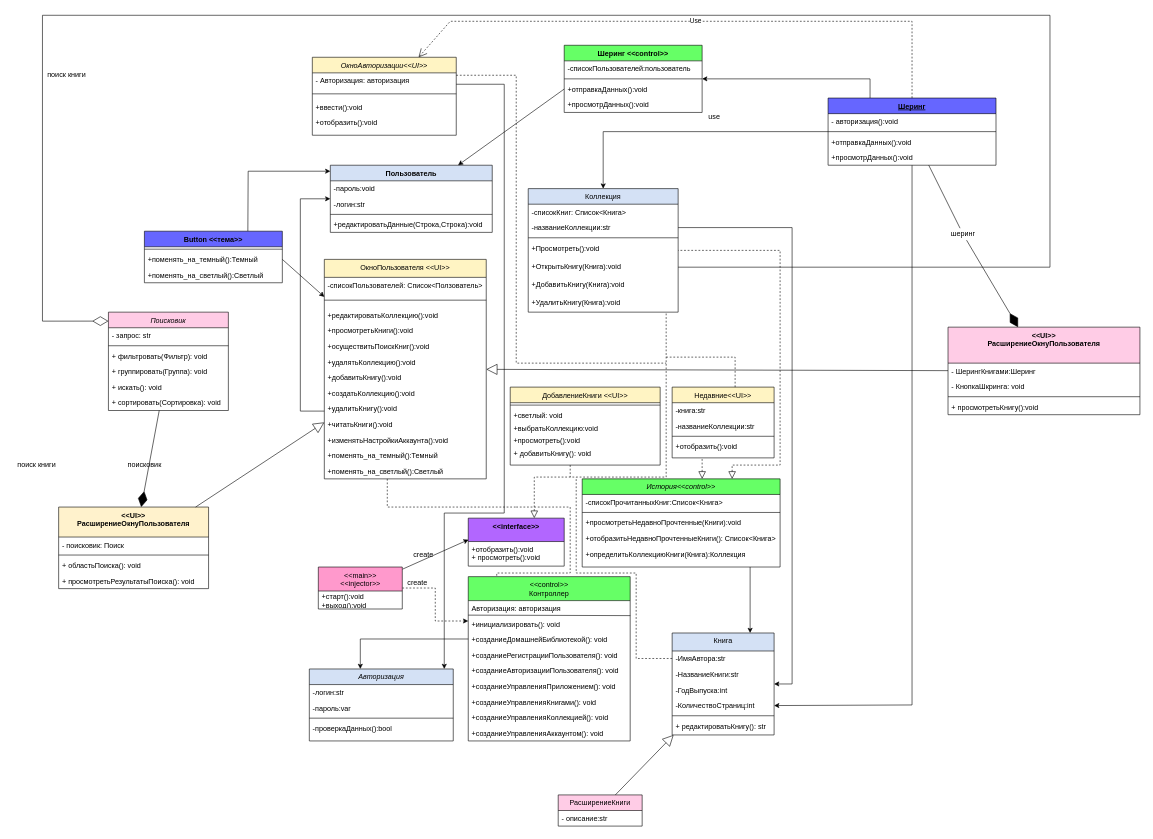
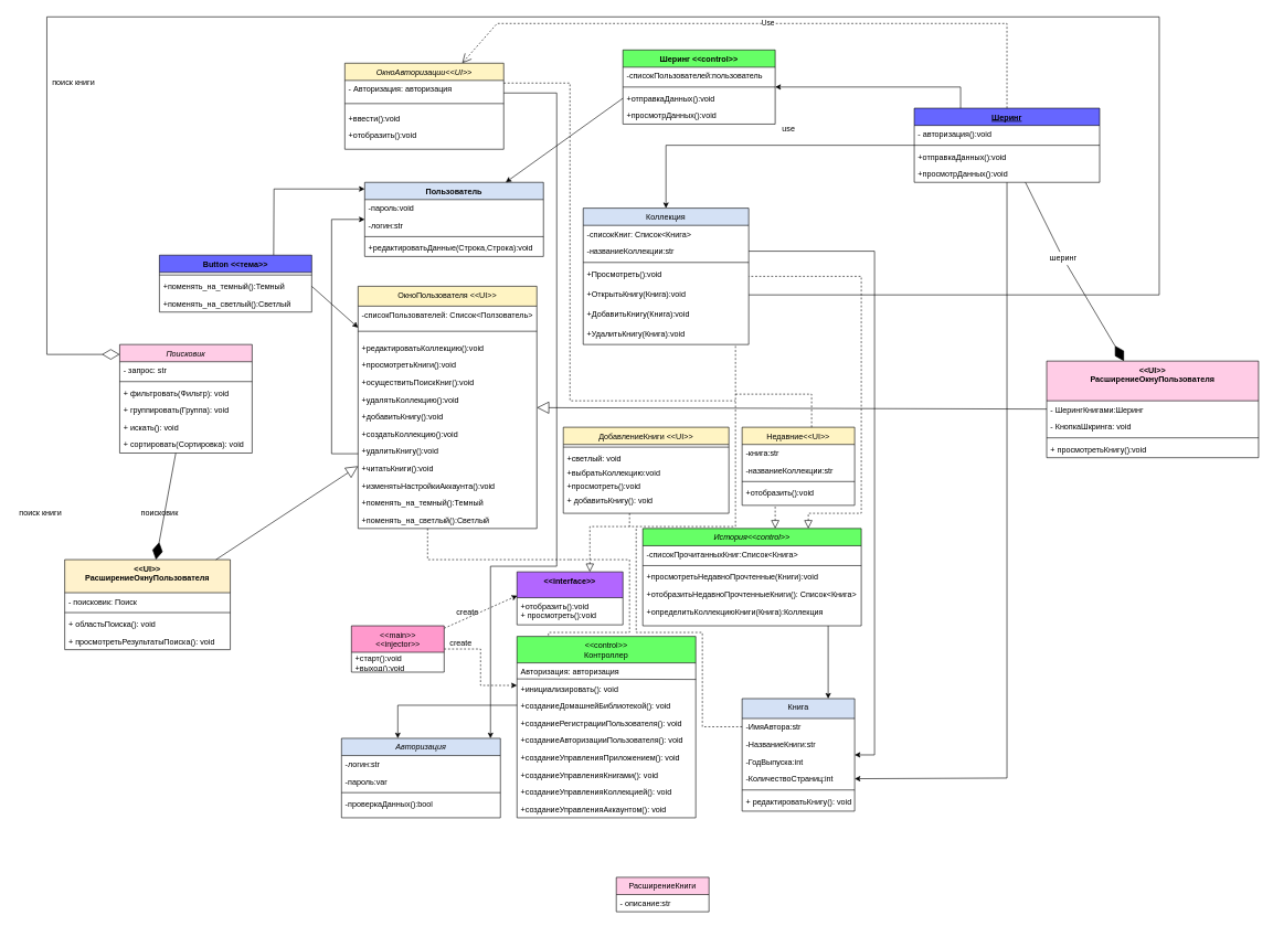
- <mxCell id="2" style="edgeStyle=none;rounded=0;orthogonalLoop=1;jettySize=auto;html=1;dashed=0;entryX=0.003;entryY=-0.076;entryDx=0;entryDy=0;entryPerimeter=0;" parent="1" source="4" target="9" edge="1"><mxGeometry relative="1" as="geometry"><mxPoint x="892.096" y="186" as="targetPoint" /></mxGeometry></mxCell>
+ <mxCell id="2" style="edgeStyle=none;rounded=0;orthogonalLoop=1;jettySize=auto;html=1;dashed=1;entryX=0.003;entryY=-0.076;entryDx=0;entryDy=0;entryPerimeter=0;" parent="1" source="4" target="9" edge="1"><mxGeometry relative="1" as="geometry"><mxPoint x="892.096" y="186" as="targetPoint" /></mxGeometry></mxCell>
- <mxCell id="28" value="+ редактироватьКнигу(): str" style="text;align=left;verticalAlign=top;spacingLeft=4;spacingRight=4;overflow=hidden;rotatable=0;points=[[0,0.5],[1,0.5]];portConstraint=eastwest;rounded=0;shadow=0;html=0;" parent="22" vertex="1"><mxGeometry y="142" width="170" height="22" as="geometry" /></mxCell>
+ <mxCell id="28" value="+ редактироватьКнигу(): void" style="text;align=left;verticalAlign=top;spacingLeft=4;spacingRight=4;overflow=hidden;rotatable=0;points=[[0,0.5],[1,0.5]];portConstraint=eastwest;rounded=0;shadow=0;html=0;" parent="22" vertex="1"><mxGeometry y="142" width="170" height="22" as="geometry" /></mxCell>
- <mxCell id="138" value="" style="endArrow=block;endSize=16;endFill=0;html=1;rounded=0;" parent="1" source="136" target="22" edge="1"><mxGeometry width="160" relative="1" as="geometry"><mxPoint x="1114.002" y="1444.09" as="sourcePoint" /><mxPoint x="1336.88" y="1299.917" as="targetPoint" /></mxGeometry></mxCell>
